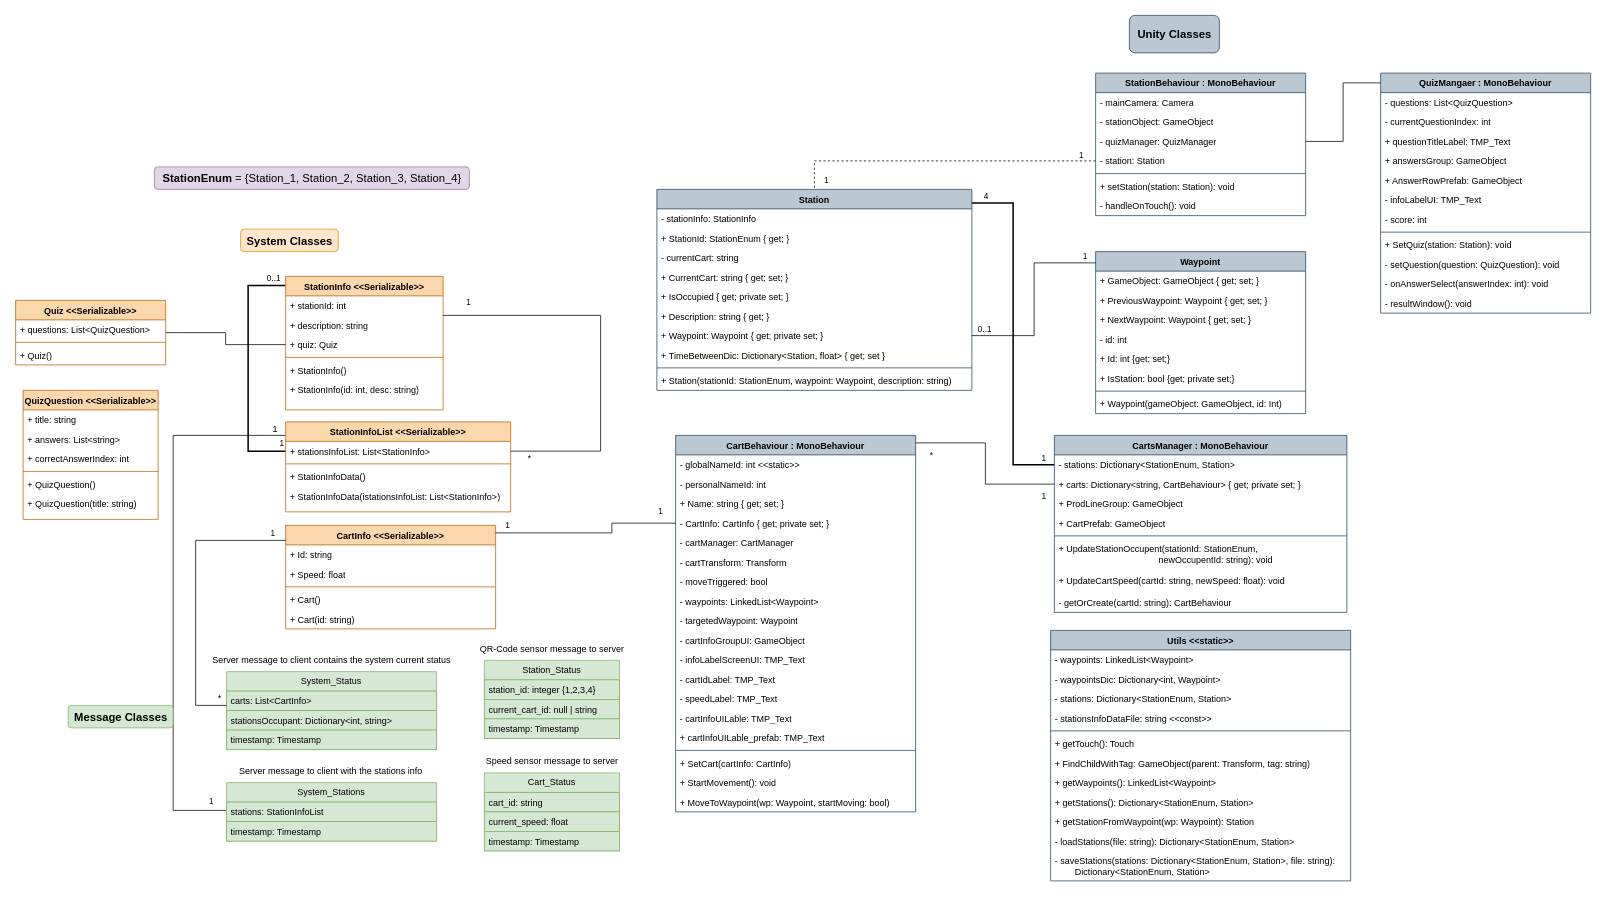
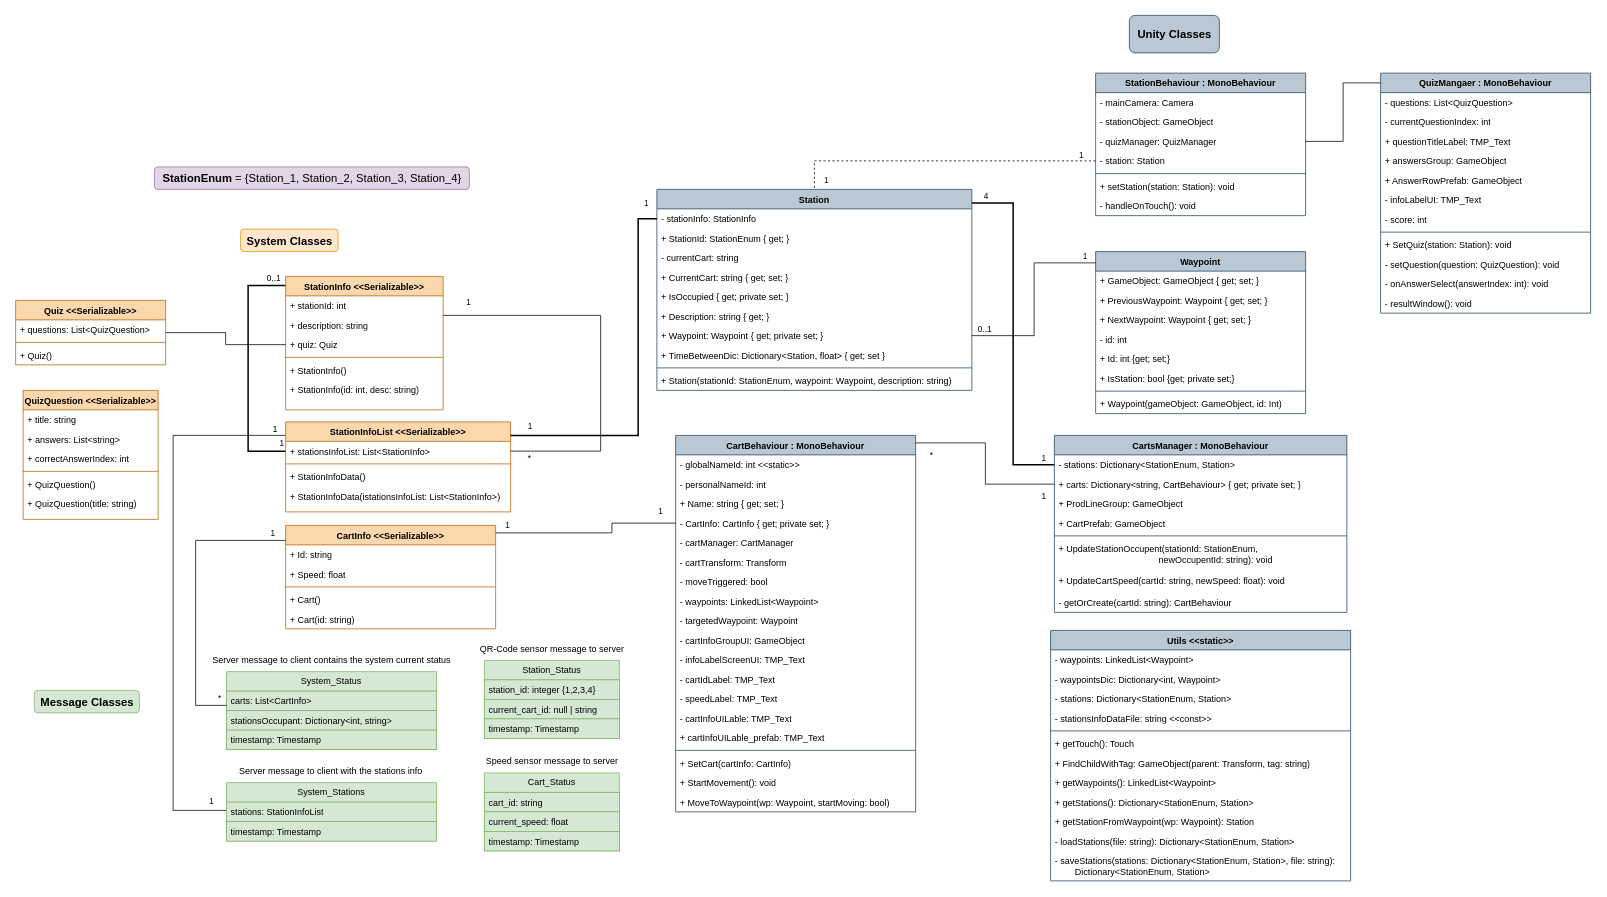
+ <mxCell id="115" style="edgeStyle=orthogonalEdgeStyle;rounded=0;orthogonalLoop=1;jettySize=auto;html=1;endArrow=none;startFill=0;strokeWidth=2;" parent="1" source="34" target="66" edge="1"><mxGeometry relative="1" as="geometry"><Array as="points"><mxPoint x="850" y="291" /><mxPoint x="850" y="580" /></Array></mxGeometry></mxCell>
+ <mxCell id="116" value="1" style="edgeLabel;html=1;align=center;verticalAlign=middle;resizable=0;points=[];" parent="115" vertex="1" connectable="0"><mxGeometry x="0.866" y="-1" relative="1" as="geometry"><mxPoint x="-7" y="-12" as="offset" /></mxGeometry></mxCell>
+ <mxCell id="117" value="1" style="edgeLabel;html=1;align=center;verticalAlign=middle;resizable=0;points=[];" parent="115" vertex="1" connectable="0"><mxGeometry x="-0.874" y="-3" relative="1" as="geometry"><mxPoint x="13" y="-26" as="offset" /></mxGeometry></mxCell>
- <mxCell id="171" value="Message Classes" style="text;html=1;align=center;verticalAlign=middle;resizable=0;points=[];autosize=1;strokeColor=#82b366;fillColor=#d5e8d4;fontStyle=1;fontSize=15;shadow=0;glass=0;rounded=1;" vertex="1" parent="1"><mxGeometry x="90" y="940" width="140" height="30" as="geometry" /></mxCell>
+ <mxCell id="171" value="Message Classes" style="text;html=1;align=center;verticalAlign=middle;resizable=0;points=[];autosize=1;strokeColor=#82b366;fillColor=#d5e8d4;fontStyle=1;fontSize=15;shadow=0;glass=0;rounded=1;" vertex="1" parent="1"><mxGeometry x="45" y="920" width="140" height="30" as="geometry" /></mxCell>
